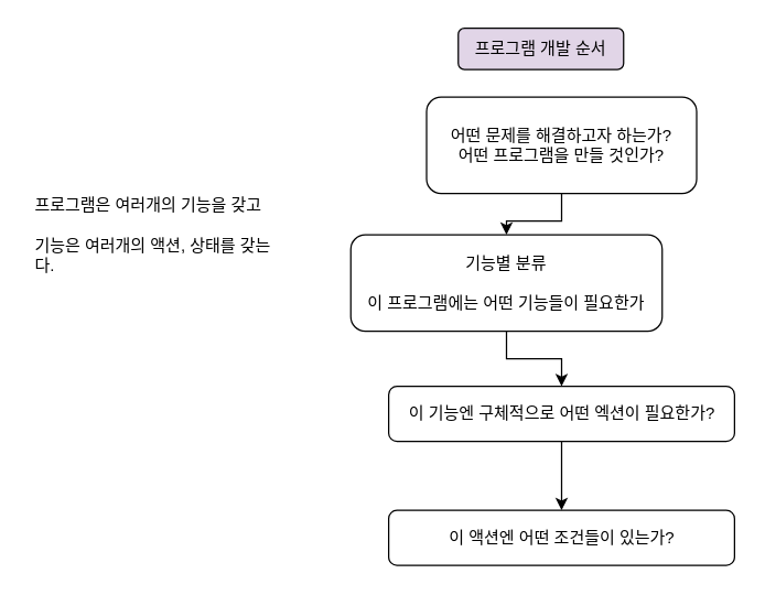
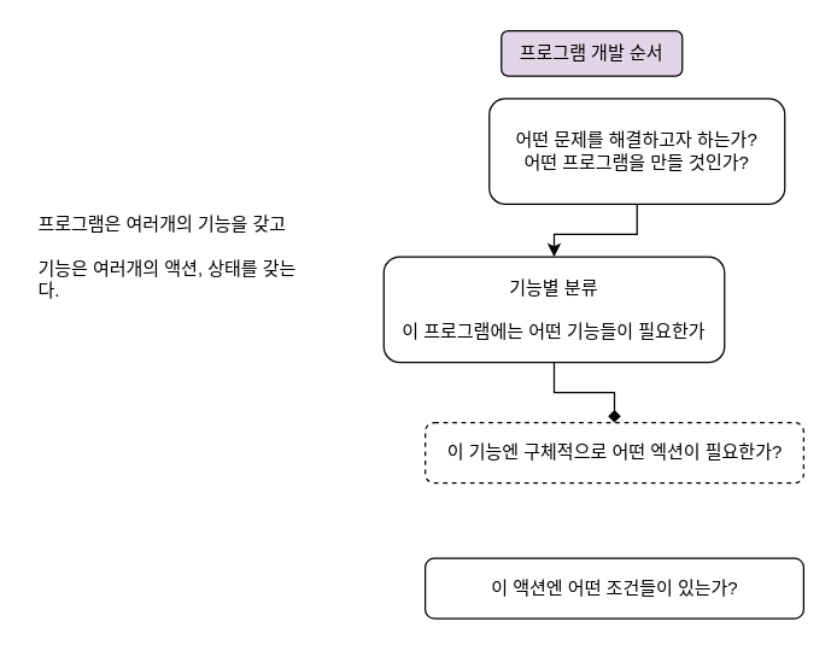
- <mxCell id="9" value="어떤 문제를 해결하고자 하는가?&lt;br&gt;어떤 프로그램을 만들 것인가?" style="rounded=1;whiteSpace=wrap;html=1;" vertex="1" parent="1"><mxGeometry x="309" y="70" width="196" height="70" as="geometry" /></mxCell>
+ <mxCell id="9" value="어떤 문제를 해결하고자 하는가?&lt;br&gt;어떤 프로그램을 만들 것인가?" style="rounded=1;whiteSpace=wrap;html=1;" vertex="1" parent="1"><mxGeometry x="324" y="65" width="196" height="70" as="geometry" /></mxCell>
- <mxCell id="4" style="edgeStyle=orthogonalEdgeStyle;rounded=0;orthogonalLoop=1;jettySize=auto;html=1;exitX=0.5;exitY=1;exitDx=0;exitDy=0;entryX=0.5;entryY=0;entryDx=0;entryDy=0;" parent="1" source="2" target="6" edge="1"><mxGeometry relative="1" as="geometry" /></mxCell>
+ <mxCell id="4" style="edgeStyle=orthogonalEdgeStyle;rounded=0;orthogonalLoop=1;jettySize=auto;html=1;exitX=0.5;exitY=1;exitDx=0;exitDy=0;entryX=0.5;entryY=0;entryDx=0;entryDy=0;endArrow=diamond;" parent="1" source="2" target="6" edge="1"><mxGeometry relative="1" as="geometry" /></mxCell>
- <mxCell id="6" value="이 기능엔 구체적으로 어떤 엑션이 필요한가?" style="rounded=1;whiteSpace=wrap;html=1;" parent="1" vertex="1"><mxGeometry x="281.5" y="280" width="251" height="40" as="geometry" /></mxCell>
+ <mxCell id="6" value="이 기능엔 구체적으로 어떤 엑션이 필요한가?" style="rounded=1;whiteSpace=wrap;html=1;dashed=1;" parent="1" vertex="1"><mxGeometry x="281.5" y="280" width="251" height="40" as="geometry" /></mxCell>
- <mxCell id="5" style="edgeStyle=orthogonalEdgeStyle;rounded=0;orthogonalLoop=1;jettySize=auto;html=1;exitX=0.5;exitY=1;exitDx=0;exitDy=0;" edge="1" parent="1" source="6" target="10"><mxGeometry relative="1" as="geometry" /></mxCell>
